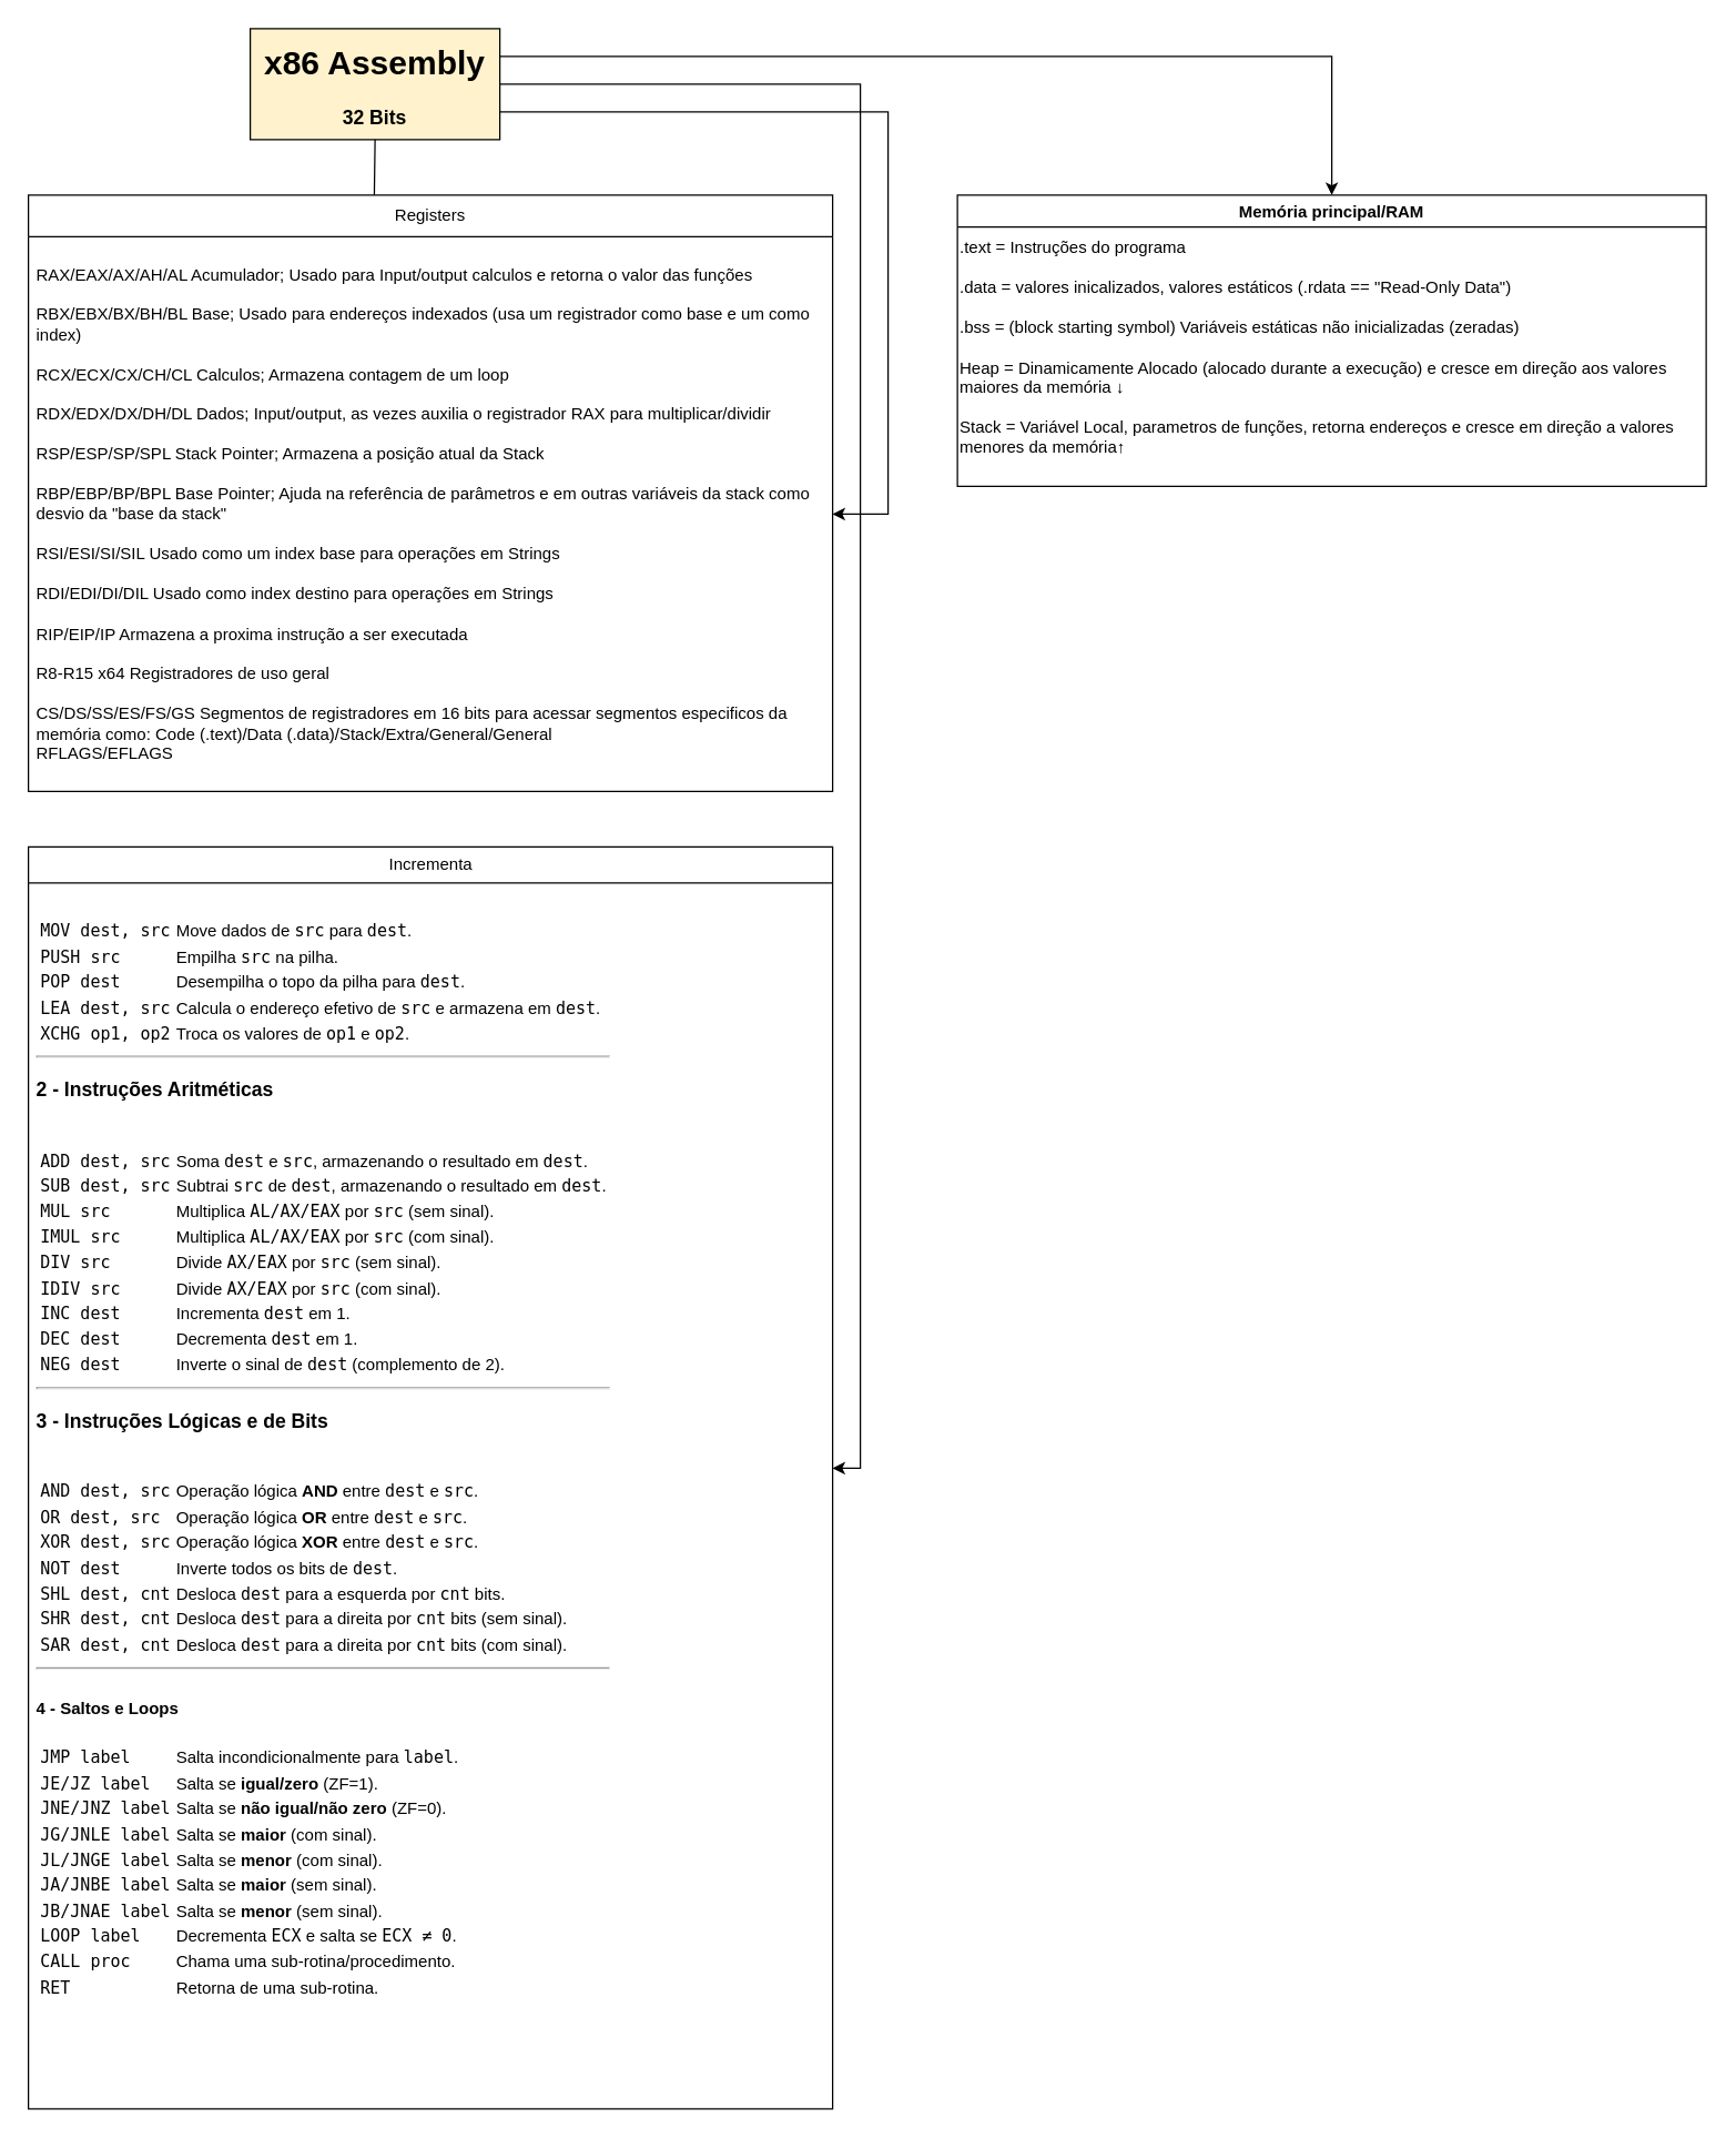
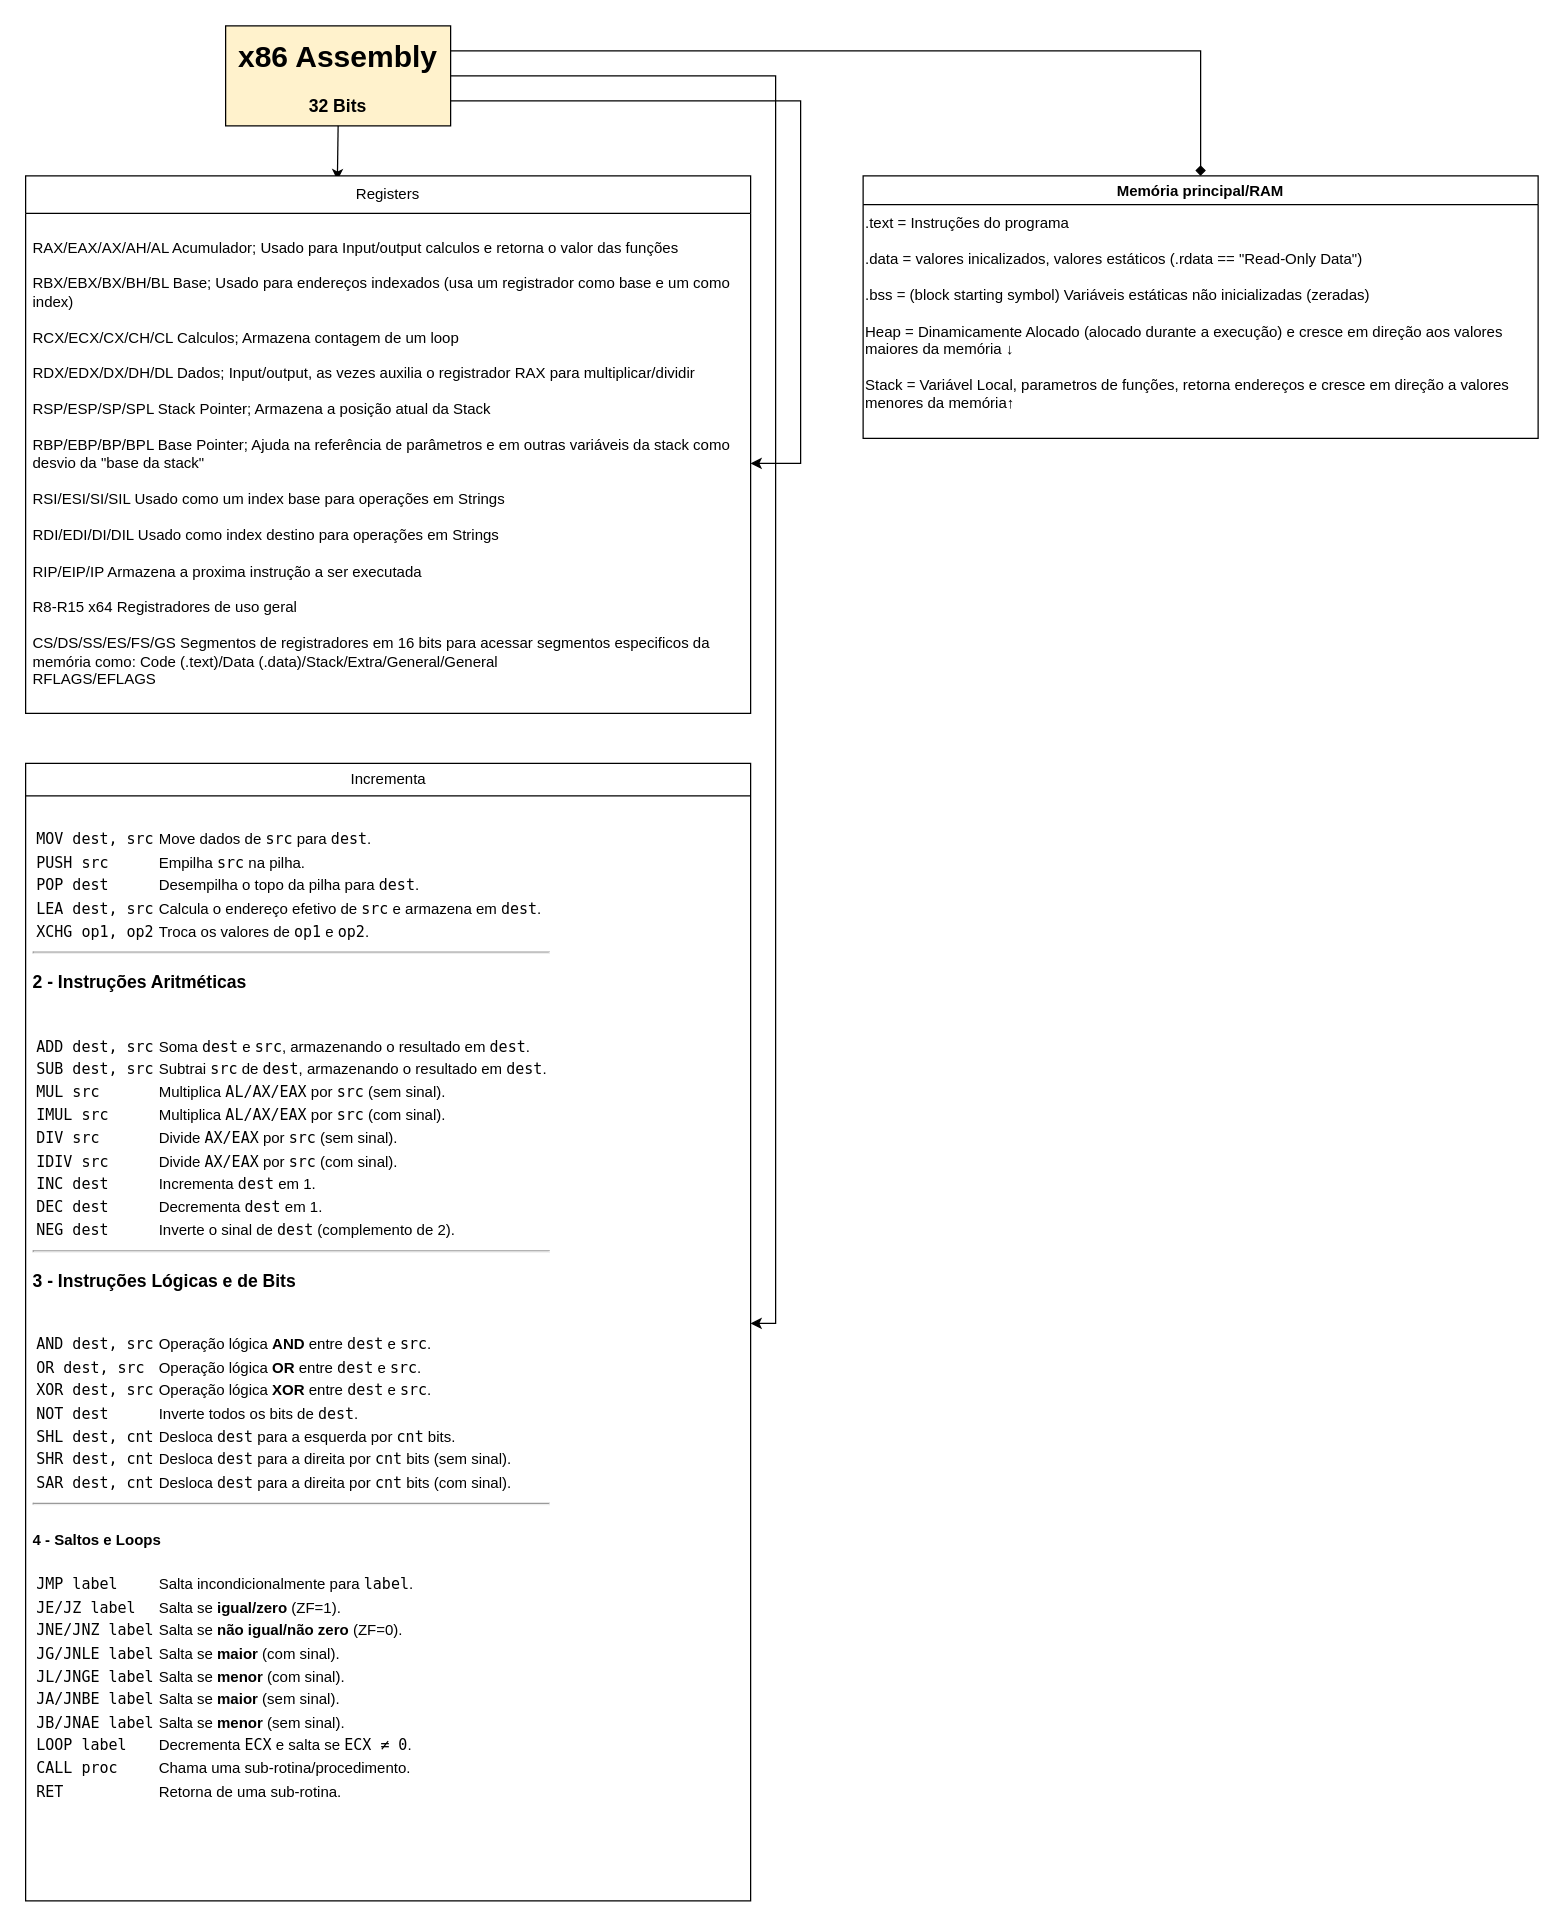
- <mxCell id="2" style="edgeStyle=orthogonalEdgeStyle;rounded=0;orthogonalLoop=1;jettySize=auto;html=1;exitX=1;exitY=0.25;exitDx=0;exitDy=0;" edge="1" parent="1" source="5" target="11"><mxGeometry relative="1" as="geometry"><mxPoint x="370" y="30" as="sourcePoint" /></mxGeometry></mxCell>
+ <mxCell id="2" style="edgeStyle=orthogonalEdgeStyle;rounded=0;orthogonalLoop=1;jettySize=auto;html=1;exitX=1;exitY=0.25;exitDx=0;exitDy=0;endArrow=diamond;" edge="1" parent="1" source="5" target="11"><mxGeometry relative="1" as="geometry"><mxPoint x="370" y="30" as="sourcePoint" /></mxGeometry></mxCell>
- <mxCell id="6" value="" style="endArrow=none;html=1;rounded=0;exitX=0.5;exitY=1;exitDx=0;exitDy=0;entryX=0.43;entryY=0.008;entryDx=0;entryDy=0;entryPerimeter=0;" edge="1" parent="1" source="5" target="7"><mxGeometry width="50" height="50" relative="1" as="geometry"><mxPoint x="240" y="200" as="sourcePoint" /><mxPoint x="90" y="140" as="targetPoint" /></mxGeometry></mxCell>
+ <mxCell id="6" value="" style="endArrow=classic;html=1;rounded=0;exitX=0.5;exitY=1;exitDx=0;exitDy=0;entryX=0.43;entryY=0.008;entryDx=0;entryDy=0;entryPerimeter=0;" edge="1" parent="1" source="5" target="7"><mxGeometry width="50" height="50" relative="1" as="geometry"><mxPoint x="240" y="200" as="sourcePoint" /><mxPoint x="90" y="140" as="targetPoint" /></mxGeometry></mxCell>
